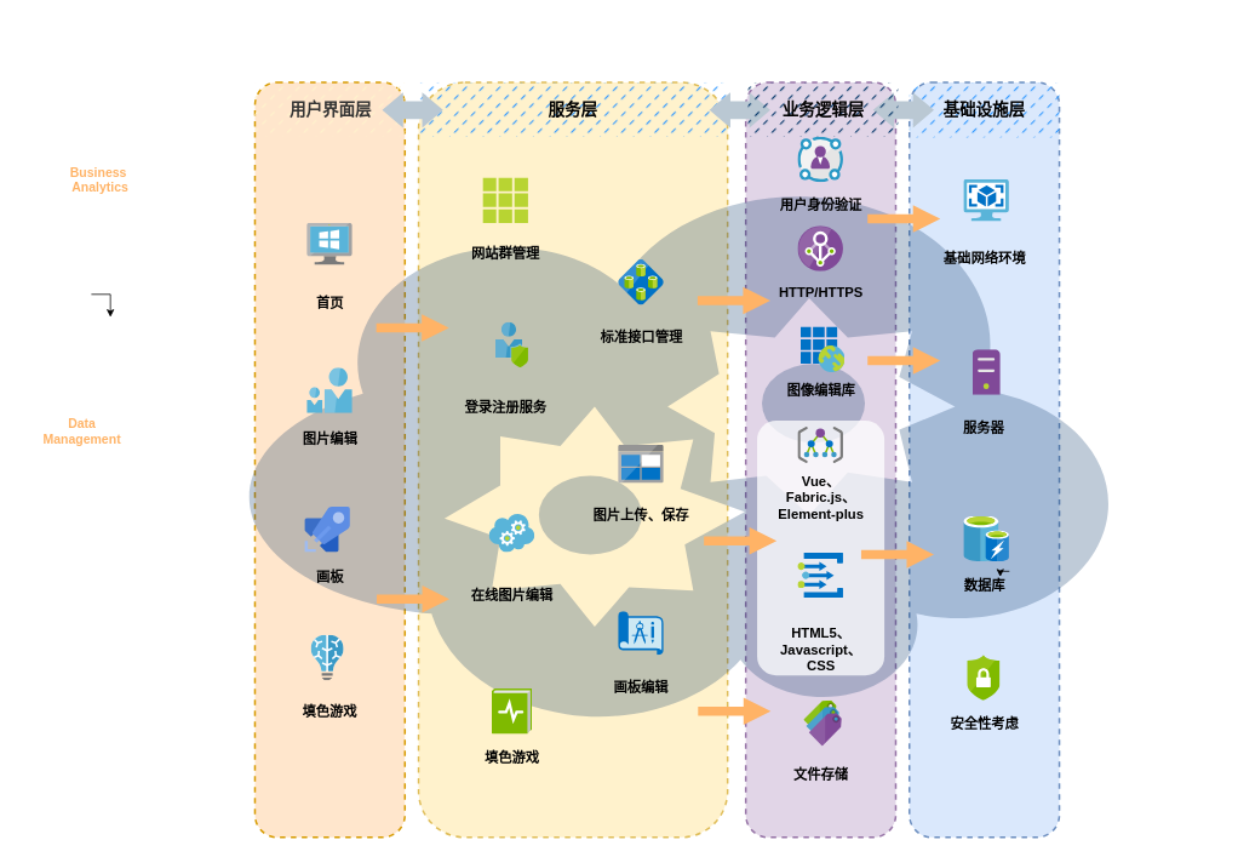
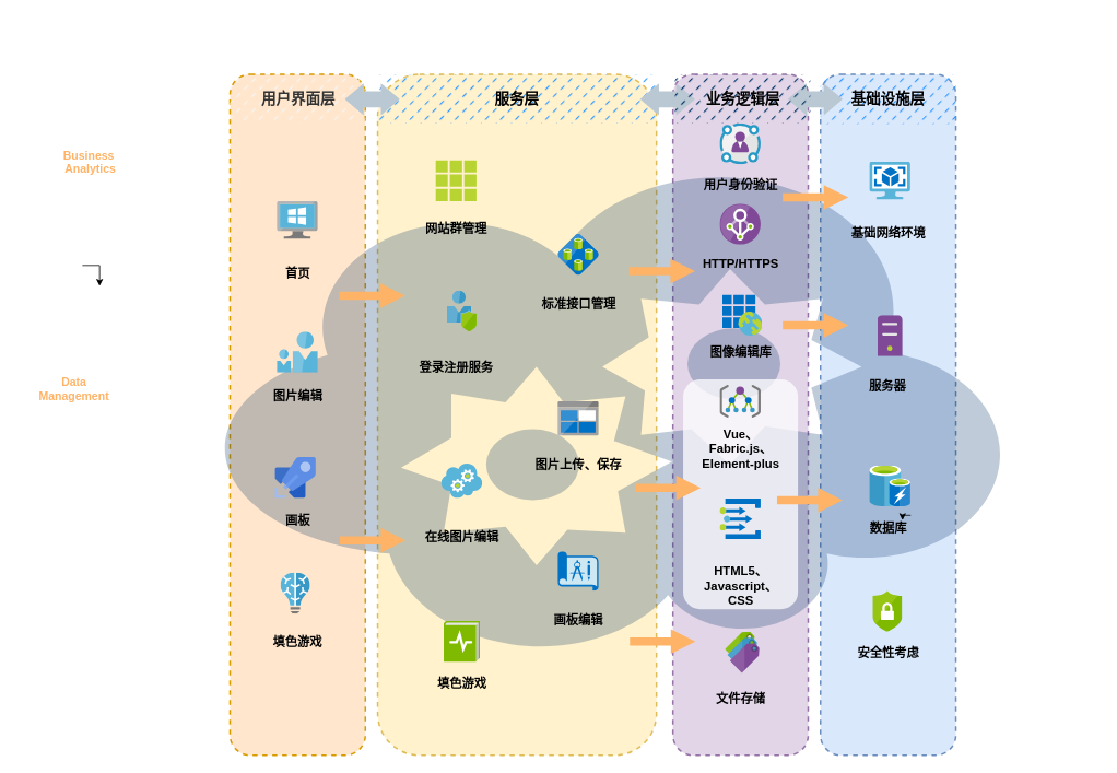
- <mxCell id="6" value="用户界面层" style="html=1;dashed=1;strokeWidth=2;fontFamily=Helvetica;fontSize=18;fontStyle=1;fillColor=#fff2cc;fontColor=#333333;strokeColor=none;fillStyle=dashed;" parent="1" vertex="1"><mxGeometry x="280" y="90" width="165" height="60" as="geometry" /></mxCell>
+ <mxCell id="6" value="用户界面层" style="html=1;dashed=1;strokeWidth=2;fontFamily=Helvetica;fontSize=18;fontStyle=1;fillColor=#f5f5f5;fontColor=#333333;strokeColor=none;fillStyle=dashed;" parent="1" vertex="1"><mxGeometry x="280" y="90" width="165" height="60" as="geometry" /></mxCell>
